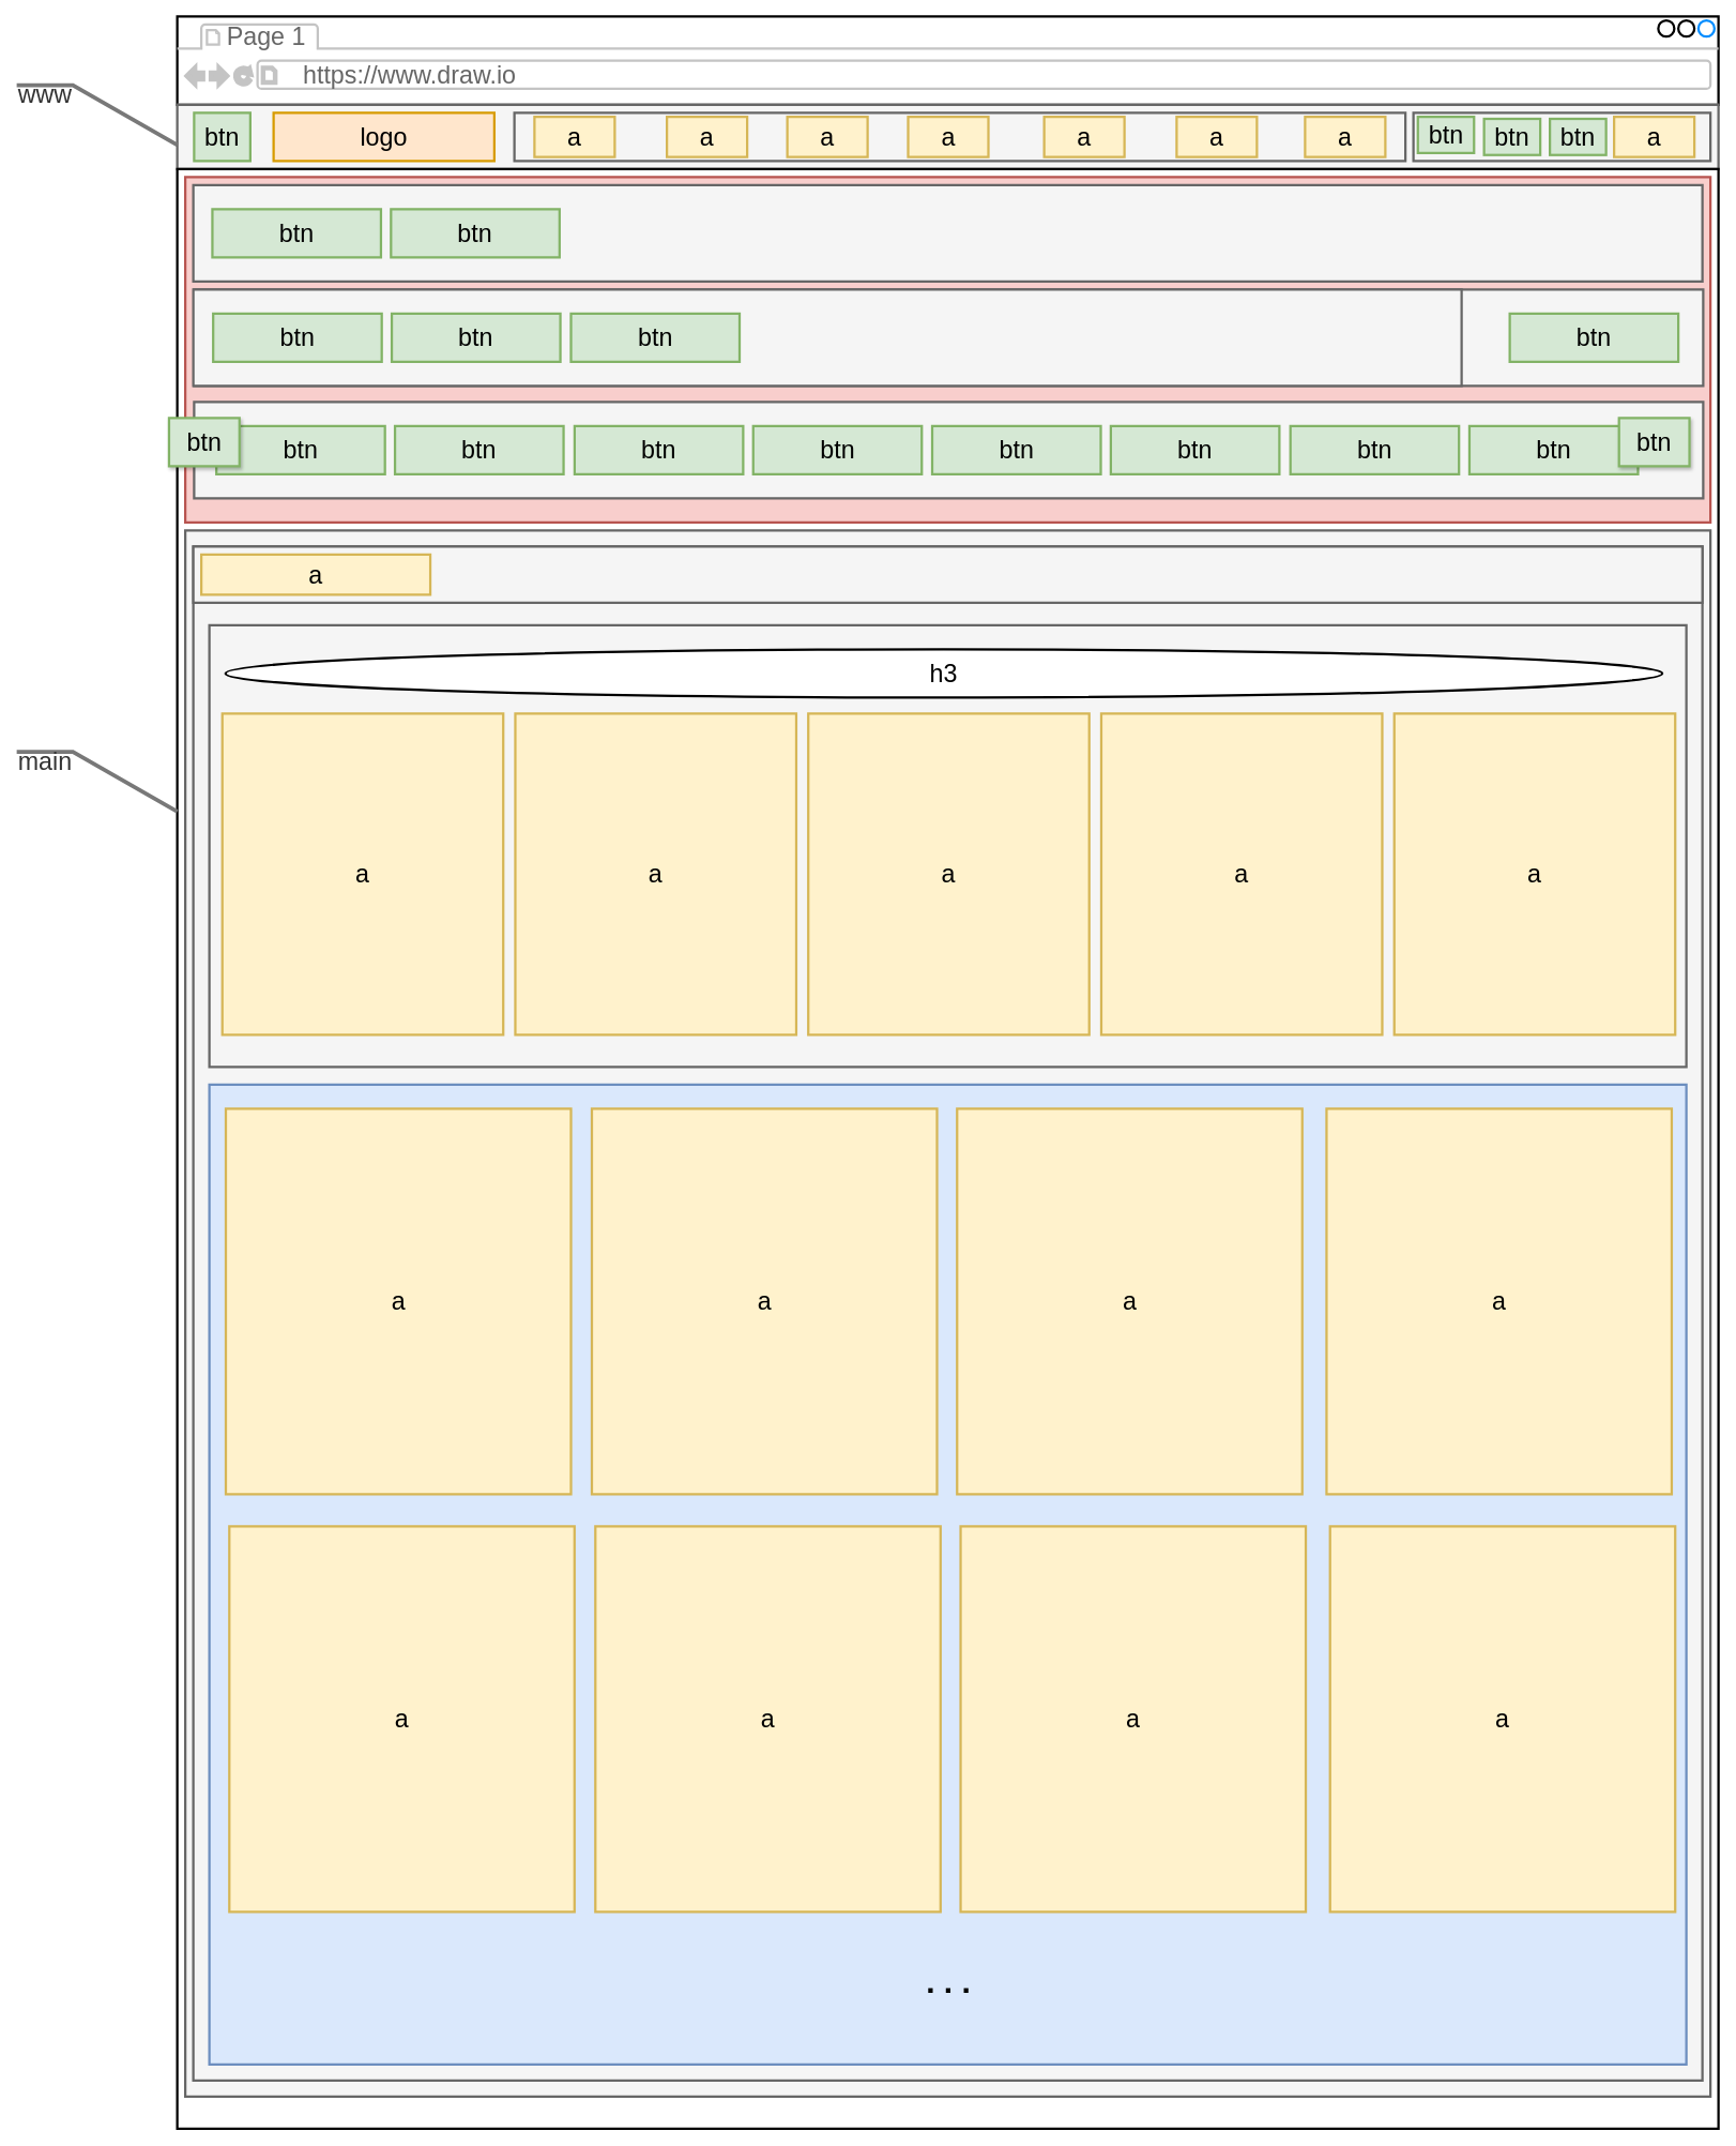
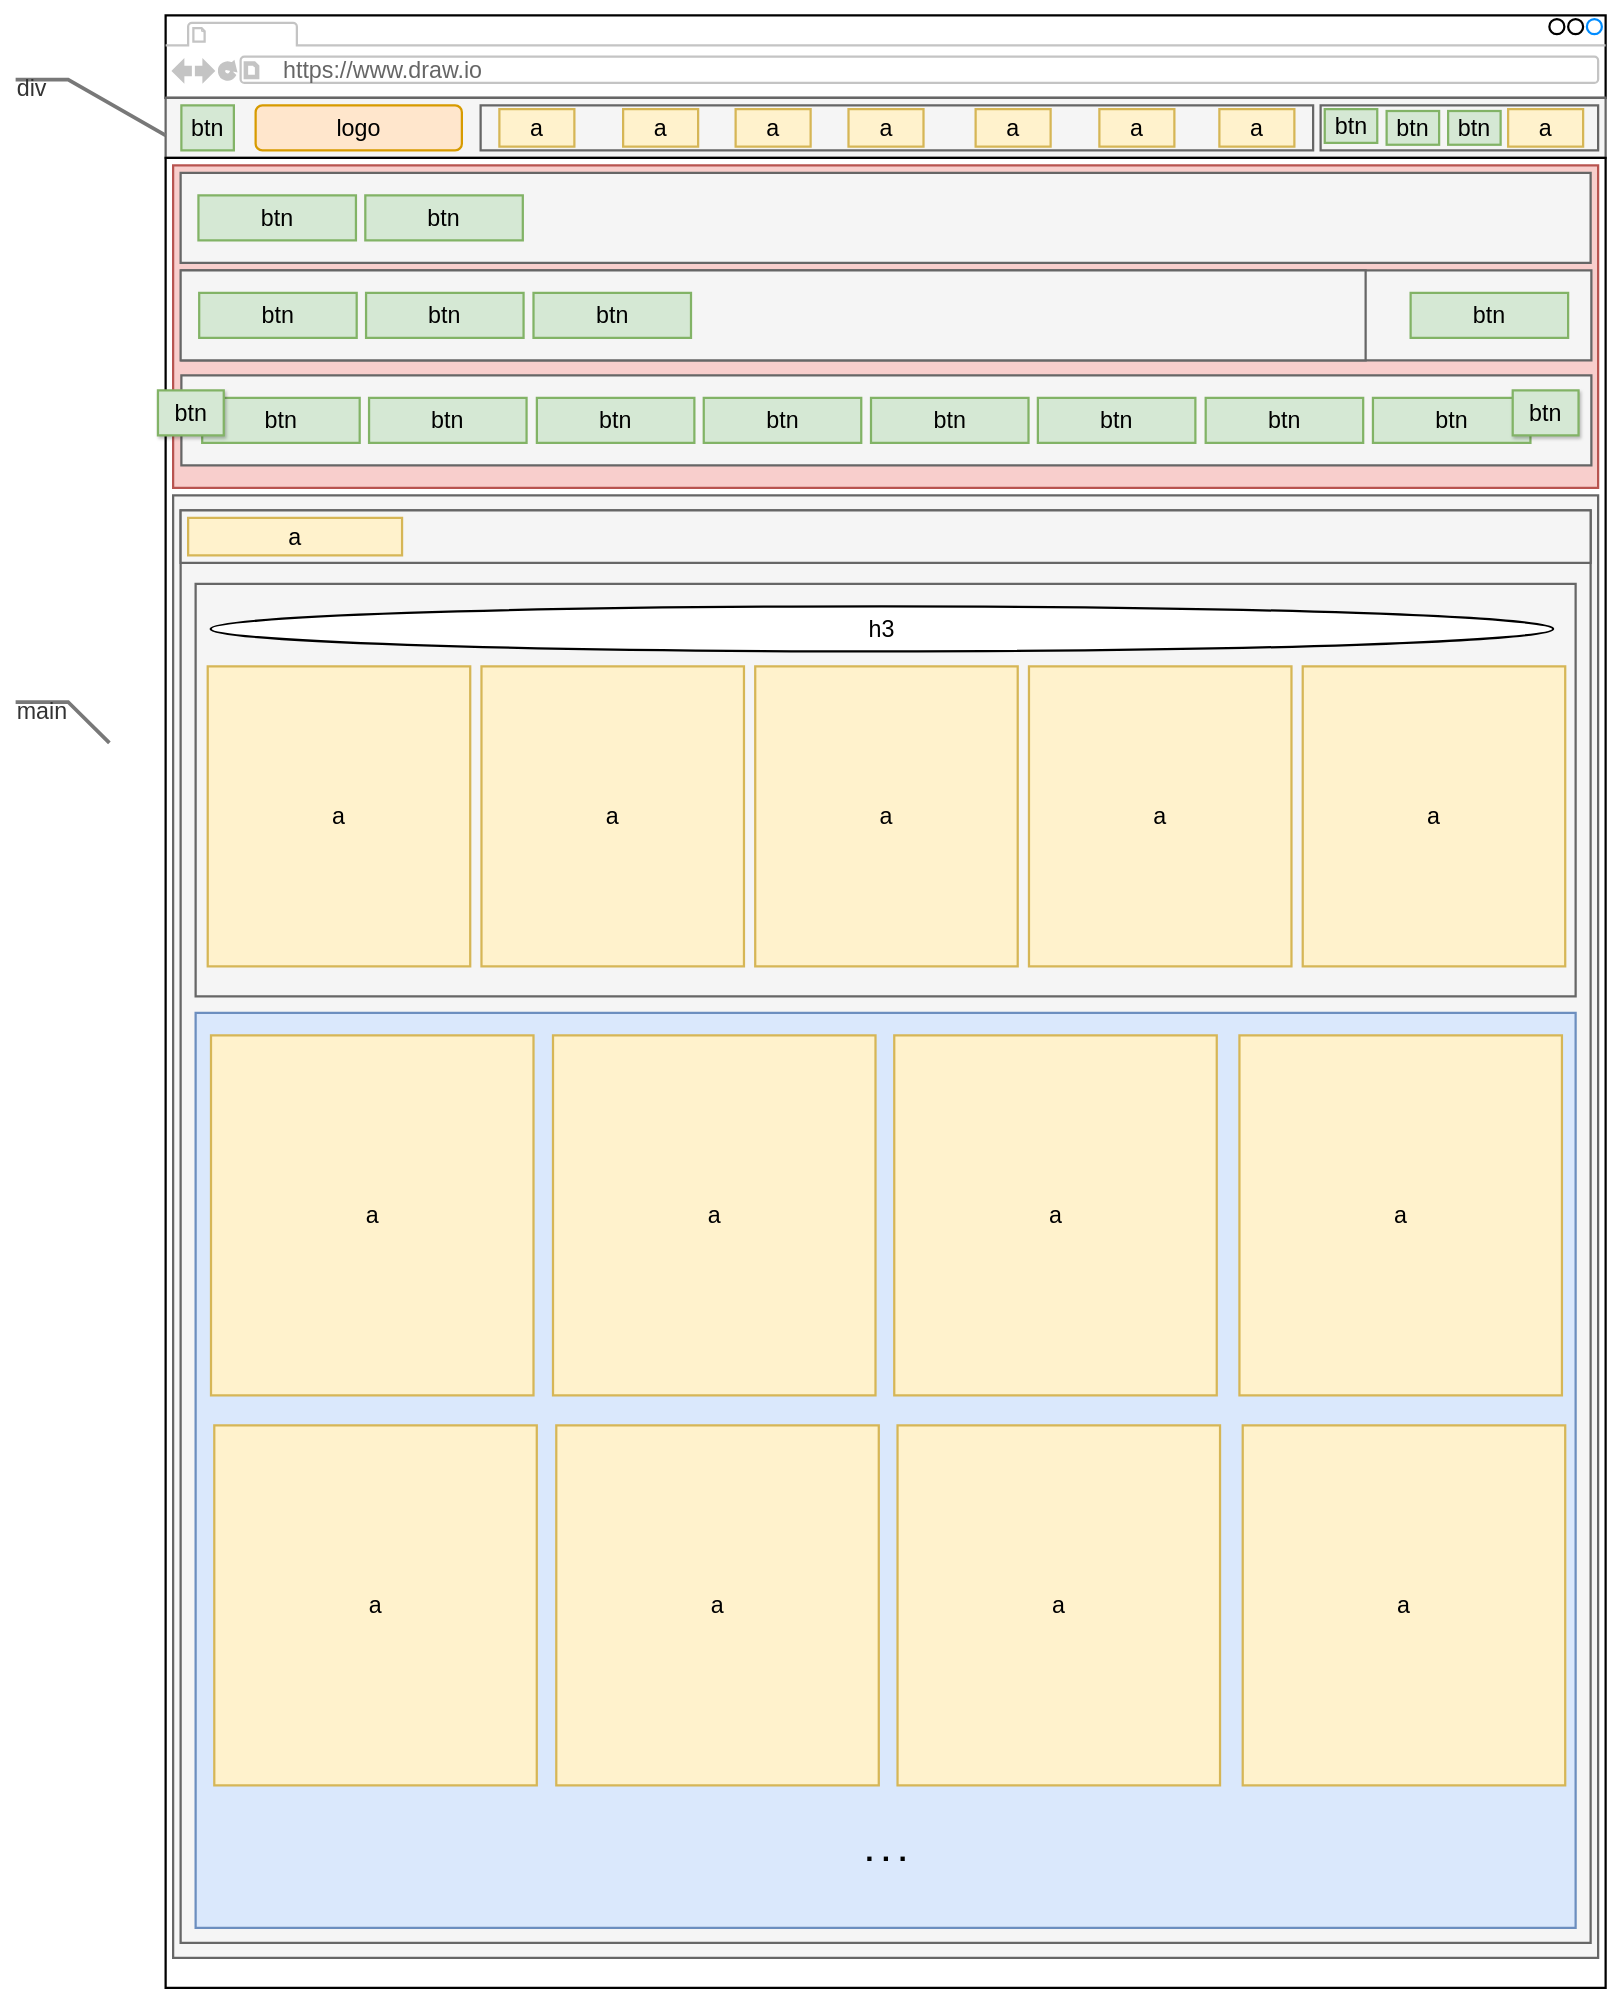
- <mxCell id="3" value="Page 1" style="strokeWidth=1;shadow=0;dashed=0;align=center;html=1;shape=mxgraph.mockup.containers.anchor;fontSize=31;fontColor=#666666;align=left;whiteSpace=wrap;" vertex="1" parent="2"><mxGeometry x="60" y="12" width="110" height="26" as="geometry" /></mxCell>
- <mxCell id="19" value="&lt;p style=&quot;line-height: 0%; font-size: 31px;&quot;&gt;&lt;span style=&quot;font-size: 31px;&quot;&gt;www&lt;/span&gt;&lt;/p&gt;&lt;p style=&quot;line-height: 0%; font-size: 31px;&quot;&gt;&lt;span style=&quot;font-size: 31px;&quot;&gt;&lt;br style=&quot;font-size: 31px;&quot;&gt;&lt;/span&gt;&lt;/p&gt;&lt;p style=&quot;line-height: 0%; font-size: 31px;&quot;&gt;&lt;span style=&quot;font-size: 31px;&quot;&gt;&lt;br style=&quot;font-size: 31px;&quot;&gt;&lt;/span&gt;&lt;/p&gt;&lt;p style=&quot;line-height: 0%; font-size: 31px;&quot;&gt;&lt;span style=&quot;font-size: 31px;&quot;&gt;&lt;br style=&quot;font-size: 31px;&quot;&gt;&lt;/span&gt;&lt;/p&gt;&lt;p style=&quot;line-height: 0%; font-size: 31px;&quot;&gt;&lt;span style=&quot;font-size: 31px;&quot;&gt;&lt;br style=&quot;font-size: 31px;&quot;&gt;&lt;/span&gt;&lt;/p&gt;&lt;p style=&quot;line-height: 0%; font-size: 31px;&quot;&gt;&lt;span style=&quot;font-size: 31px;&quot;&gt;&lt;br style=&quot;font-size: 31px;&quot;&gt;&lt;/span&gt;&lt;/p&gt;" style="strokeWidth=5;shadow=0;dashed=0;align=center;html=1;shape=mxgraph.mockup.text.callout;linkText=;textSize=17;textColor=#666666;callDir=NW;callStyle=line;fontSize=31;fontColor=#333333;align=left;verticalAlign=top;strokeColor=#787878;rounded=0;fontFamily=Helvetica;fillColor=#f5f5f5;" vertex="1" parent="1"><mxGeometry x="20" y="80" width="200" height="100" as="geometry" /></mxCell>
+ <mxCell id="19" value="&lt;p style=&quot;line-height: 0%; font-size: 31px;&quot;&gt;&lt;span style=&quot;font-size: 31px;&quot;&gt;div&lt;/span&gt;&lt;/p&gt;&lt;p style=&quot;line-height: 0%; font-size: 31px;&quot;&gt;&lt;span style=&quot;font-size: 31px;&quot;&gt;&lt;br style=&quot;font-size: 31px;&quot;&gt;&lt;/span&gt;&lt;/p&gt;&lt;p style=&quot;line-height: 0%; font-size: 31px;&quot;&gt;&lt;span style=&quot;font-size: 31px;&quot;&gt;&lt;br style=&quot;font-size: 31px;&quot;&gt;&lt;/span&gt;&lt;/p&gt;&lt;p style=&quot;line-height: 0%; font-size: 31px;&quot;&gt;&lt;span style=&quot;font-size: 31px;&quot;&gt;&lt;br style=&quot;font-size: 31px;&quot;&gt;&lt;/span&gt;&lt;/p&gt;&lt;p style=&quot;line-height: 0%; font-size: 31px;&quot;&gt;&lt;span style=&quot;font-size: 31px;&quot;&gt;&lt;br style=&quot;font-size: 31px;&quot;&gt;&lt;/span&gt;&lt;/p&gt;&lt;p style=&quot;line-height: 0%; font-size: 31px;&quot;&gt;&lt;span style=&quot;font-size: 31px;&quot;&gt;&lt;br style=&quot;font-size: 31px;&quot;&gt;&lt;/span&gt;&lt;/p&gt;" style="strokeWidth=5;shadow=0;dashed=0;align=center;html=1;shape=mxgraph.mockup.text.callout;linkText=;textSize=17;textColor=#666666;callDir=NW;callStyle=line;fontSize=31;fontColor=#333333;align=left;verticalAlign=top;strokeColor=#787878;rounded=0;fontFamily=Helvetica;fillColor=#f5f5f5;" vertex="1" parent="1"><mxGeometry x="20" y="80" width="200" height="100" as="geometry" /></mxCell>
- <mxCell id="20" value="logo" style="rounded=0;whiteSpace=wrap;html=1;strokeWidth=3;fontFamily=Helvetica;fontSize=31;glass=0;shadow=0;fillColor=#ffe6cc;strokeColor=#d79b00;" vertex="1" parent="1"><mxGeometry x="340" y="140" width="275" height="60" as="geometry" /></mxCell>
+ <mxCell id="20" value="logo" style="whiteSpace=wrap;html=1;strokeWidth=3;fontFamily=Helvetica;fontSize=31;glass=0;shadow=0;fillColor=#ffe6cc;strokeColor=#d79b00;rounded=1;" vertex="1" parent="1"><mxGeometry x="340" y="140" width="275" height="60" as="geometry" /></mxCell>
- <mxCell id="42" value="&lt;p style=&quot;line-height: 0%; font-size: 31px;&quot;&gt;main&lt;/p&gt;" style="strokeWidth=5;shadow=0;dashed=0;align=center;html=1;shape=mxgraph.mockup.text.callout;linkText=;textSize=17;textColor=#666666;callDir=NW;callStyle=line;fontSize=31;fontColor=#333333;align=left;verticalAlign=top;strokeColor=#787878;rounded=0;fontFamily=Helvetica;fillColor=#f5f5f5;" vertex="1" parent="1"><mxGeometry x="20" y="910" width="200" height="100" as="geometry" /></mxCell>
+ <mxCell id="42" value="&lt;p style=&quot;line-height: 0%; font-size: 31px;&quot;&gt;main&lt;/p&gt;" style="strokeWidth=5;shadow=0;dashed=0;align=center;html=1;shape=mxgraph.mockup.text.callout;linkText=;textSize=17;textColor=#666666;callDir=NW;callStyle=line;fontSize=31;fontColor=#333333;align=left;verticalAlign=top;strokeColor=#787878;rounded=0;fontFamily=Helvetica;fillColor=#f5f5f5;" vertex="1" parent="1"><mxGeometry x="20" y="910" width="125" height="80" as="geometry" /></mxCell>
